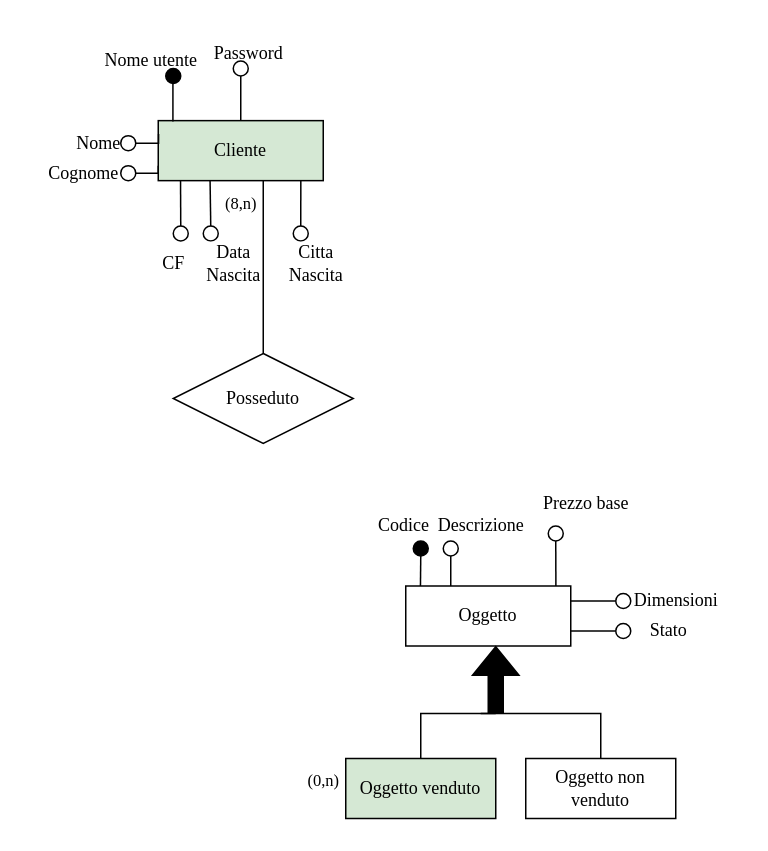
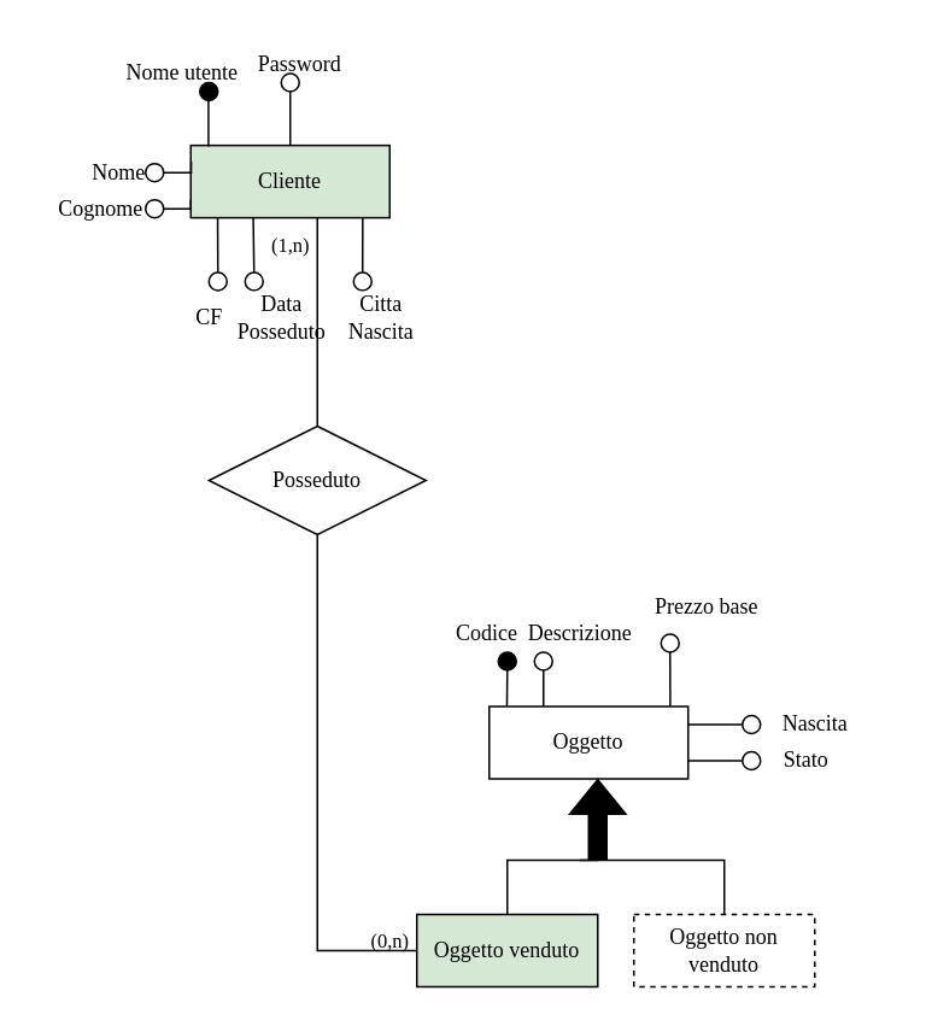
- <mxCell id="49" value="(8,n)" style="text;html=1;align=center;verticalAlign=middle;resizable=0;points=[];autosize=1;strokeColor=none;fillColor=none;fontFamily=Times New Roman;fontSize=11;fontColor=default;labelBackgroundColor=default;" vertex="1" parent="1"><mxGeometry x="140" y="119.76" width="40" height="30" as="geometry" /></mxCell>
+ <mxCell id="49" value="(1,n)" style="text;html=1;align=center;verticalAlign=middle;resizable=0;points=[];autosize=1;strokeColor=none;fillColor=none;fontFamily=Times New Roman;fontSize=11;fontColor=default;labelBackgroundColor=default;" vertex="1" parent="1"><mxGeometry x="140" y="119.76" width="40" height="30" as="geometry" /></mxCell>
- <mxCell id="9" value="&lt;font&gt;Data&lt;br&gt;Nascita&lt;/font&gt;" style="text;html=1;align=center;verticalAlign=middle;resizable=0;points=[];autosize=1;strokeColor=none;fillColor=none;fontFamily=Times New Roman;fontSize=12;fontColor=default;labelBackgroundColor=default;" parent="1" vertex="1"><mxGeometry x="125" y="155" width="60" height="40" as="geometry" /></mxCell>
+ <mxCell id="9" value="&lt;font&gt;Data&lt;br&gt;Posseduto&lt;/font&gt;" style="text;html=1;align=center;verticalAlign=middle;resizable=0;points=[];autosize=1;strokeColor=none;fillColor=none;fontFamily=Times New Roman;fontSize=12;fontColor=default;labelBackgroundColor=default;" parent="1" vertex="1"><mxGeometry x="125" y="155" width="60" height="40" as="geometry" /></mxCell>
- <mxCell id="33" value="Dimensioni" style="text;html=1;align=center;verticalAlign=middle;resizable=0;points=[];autosize=1;strokeColor=none;fillColor=none;fontFamily=Times New Roman;fontSize=12;fontColor=default;labelBackgroundColor=default;" parent="1" vertex="1"><mxGeometry x="410" y="385" width="80" height="30" as="geometry" /></mxCell>
+ <mxCell id="33" value="Nascita" style="text;html=1;align=center;verticalAlign=middle;resizable=0;points=[];autosize=1;strokeColor=none;fillColor=none;fontFamily=Times New Roman;fontSize=12;fontColor=default;labelBackgroundColor=default;" parent="1" vertex="1"><mxGeometry x="410" y="385" width="80" height="30" as="geometry" /></mxCell>
+ <mxCell id="29" style="edgeStyle=orthogonalEdgeStyle;rounded=0;orthogonalLoop=1;jettySize=auto;html=1;exitX=0.5;exitY=1;exitDx=0;exitDy=0;entryX=0;entryY=0.5;entryDx=0;entryDy=0;endArrow=none;startFill=0;" parent="1" source="30" target="45" edge="1"><mxGeometry relative="1" as="geometry"><mxPoint x="174.931" y="545" as="targetPoint" /></mxGeometry></mxCell>
- <mxCell id="47" value="&lt;font face=&quot;Times New Roman&quot;&gt;Oggetto non venduto&lt;/font&gt;" style="whiteSpace=wrap;html=1;align=center;" parent="1" vertex="1"><mxGeometry x="350" y="505" width="100" height="40" as="geometry" /></mxCell>
+ <mxCell id="47" value="&lt;font face=&quot;Times New Roman&quot;&gt;Oggetto non venduto&lt;/font&gt;" style="whiteSpace=wrap;html=1;align=center;dashed=1;" parent="1" vertex="1"><mxGeometry x="350" y="505" width="100" height="40" as="geometry" /></mxCell>
